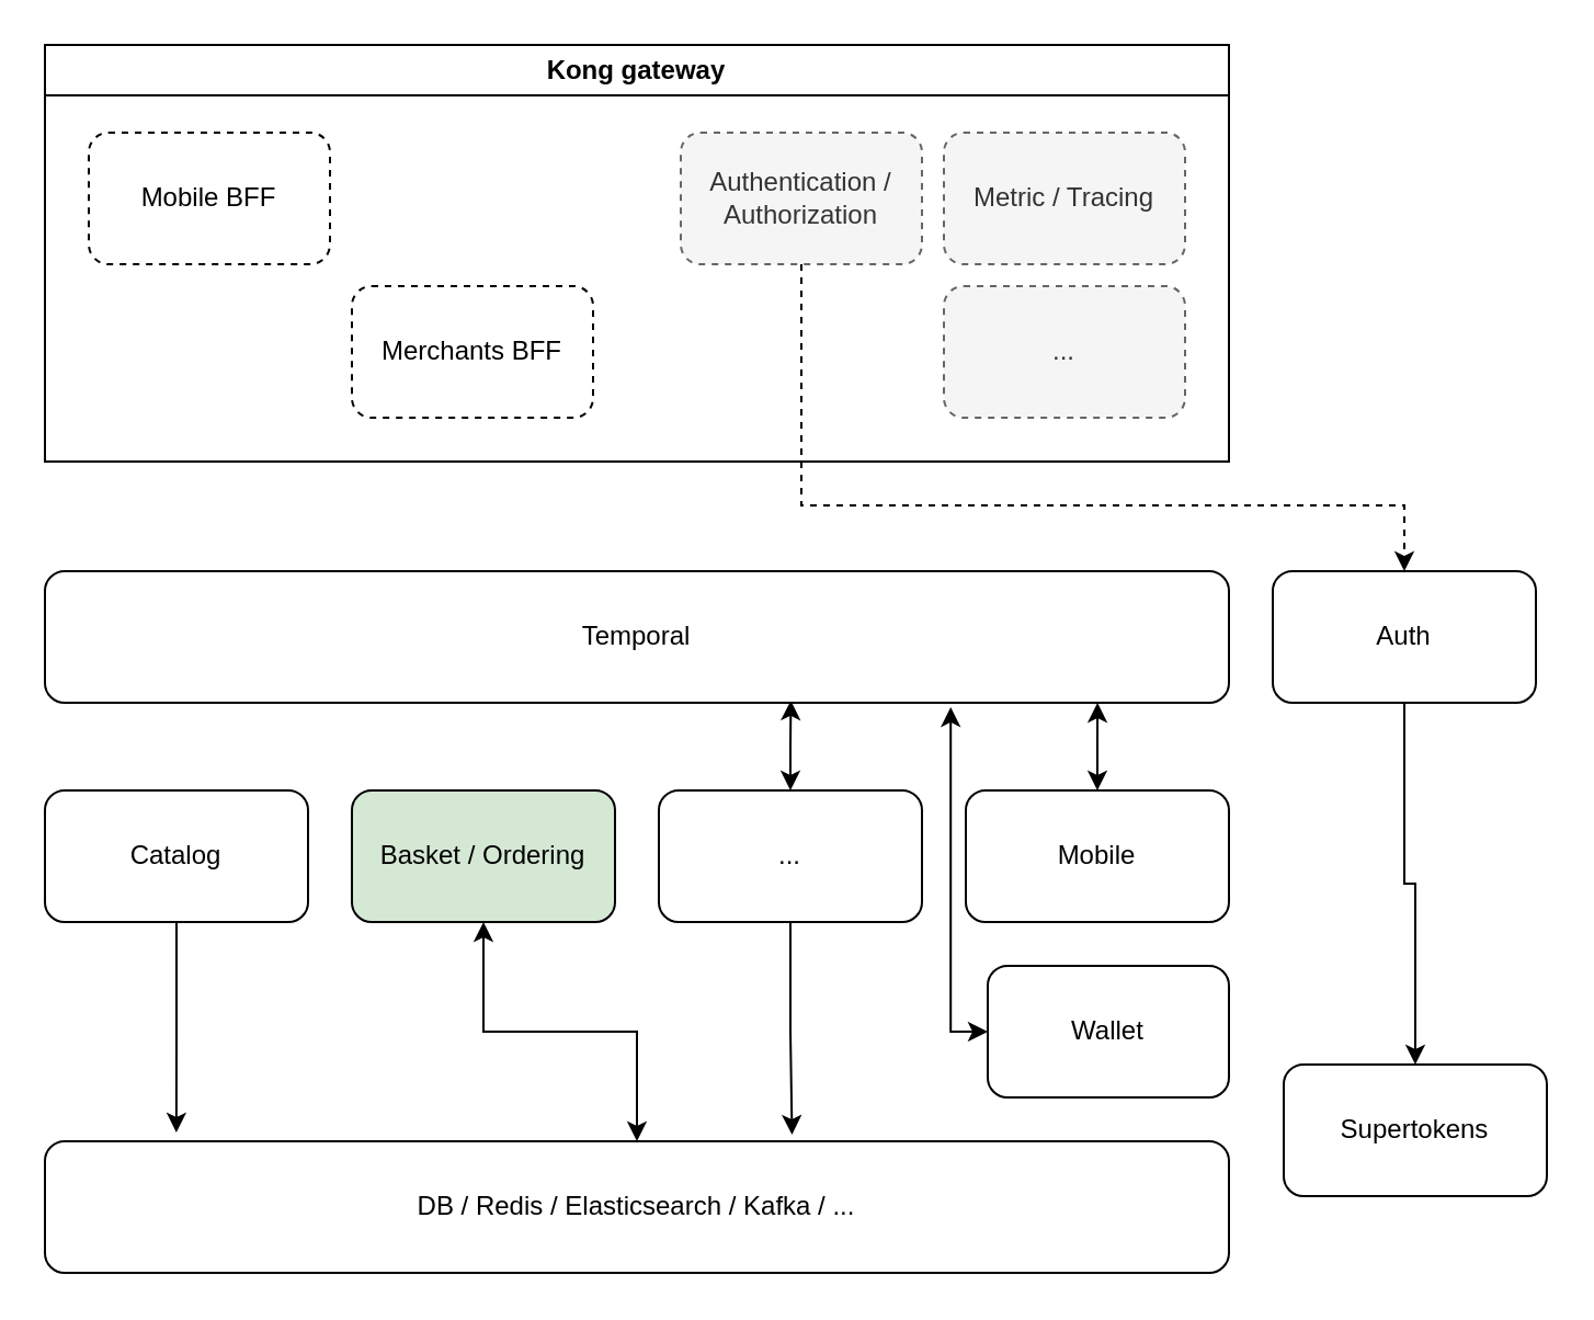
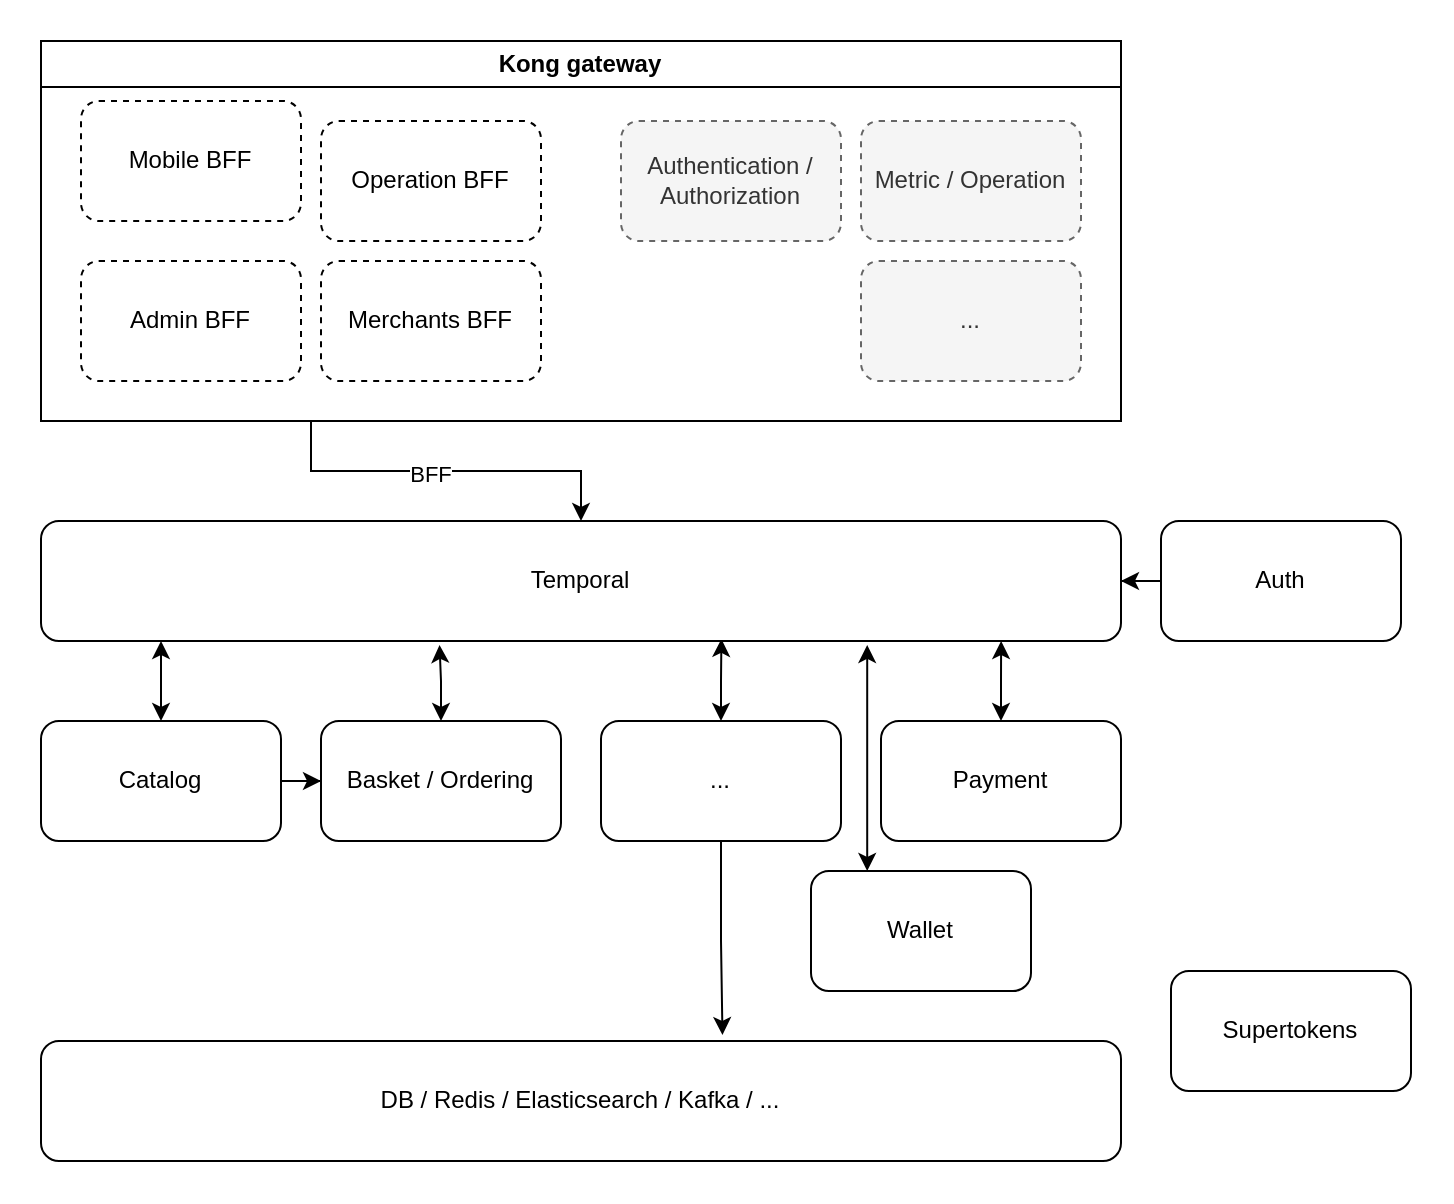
- <mxCell id="5" value="Mobile BFF" style="rounded=1;whiteSpace=wrap;html=1;dashed=1;" vertex="1" parent="4"><mxGeometry x="20" y="40" width="110" height="60" as="geometry" /></mxCell>
+ <mxCell id="5" value="Mobile BFF" style="rounded=1;whiteSpace=wrap;html=1;dashed=1;" vertex="1" parent="4"><mxGeometry x="20" y="30" width="110" height="60" as="geometry" /></mxCell>
+ <mxCell id="7" value="Operation BFF" style="rounded=1;whiteSpace=wrap;html=1;dashed=1;" vertex="1" parent="4"><mxGeometry x="140" y="40" width="110" height="60" as="geometry" /></mxCell>
- <mxCell id="10" value="Metric / Tracing" style="rounded=1;whiteSpace=wrap;html=1;dashed=1;fillColor=#f5f5f5;fontColor=#333333;strokeColor=#666666;" vertex="1" parent="4"><mxGeometry x="410" y="40" width="110" height="60" as="geometry" /></mxCell>
+ <mxCell id="10" value="Metric / Operation" style="rounded=1;whiteSpace=wrap;html=1;dashed=1;fillColor=#f5f5f5;fontColor=#333333;strokeColor=#666666;" vertex="1" parent="4"><mxGeometry x="410" y="40" width="110" height="60" as="geometry" /></mxCell>
+ <mxCell id="6" value="Admin BFF" style="rounded=1;whiteSpace=wrap;html=1;dashed=1;" vertex="1" parent="4"><mxGeometry x="20" y="110" width="110" height="60" as="geometry" /></mxCell>
- <mxCell id="29" style="edgeStyle=orthogonalEdgeStyle;rounded=0;orthogonalLoop=1;jettySize=auto;html=1;dashed=1;" edge="1" parent="1" source="9" target="25"><mxGeometry relative="1" as="geometry"><Array as="points"><mxPoint x="365" y="230" /><mxPoint x="640" y="230" /></Array></mxGeometry></mxCell>
+ <mxCell id="2" style="edgeStyle=orthogonalEdgeStyle;rounded=0;orthogonalLoop=1;jettySize=auto;html=1;exitX=0.25;exitY=1;exitDx=0;exitDy=0;" edge="1" parent="1" source="4" target="23"><mxGeometry relative="1" as="geometry" /></mxCell>
+ <mxCell id="3" value="BFF" style="edgeLabel;html=1;align=center;verticalAlign=middle;resizable=0;points=[];" vertex="1" connectable="0" parent="2"><mxGeometry x="-0.092" y="-1" relative="1" as="geometry"><mxPoint as="offset" /></mxGeometry></mxCell>
+ <mxCell id="22" style="edgeStyle=orthogonalEdgeStyle;rounded=0;orthogonalLoop=1;jettySize=auto;html=1;entryX=0.5;entryY=0;entryDx=0;entryDy=0;startArrow=classic;startFill=1;" edge="1" parent="1" source="23" target="13"><mxGeometry relative="1" as="geometry"><Array as="points"><mxPoint x="80" y="330" /><mxPoint x="80" y="330" /></Array></mxGeometry></mxCell>
- <mxCell id="15" value="Basket / Ordering" style="rounded=1;whiteSpace=wrap;html=1;fillColor=#d5e8d4;" vertex="1" parent="1"><mxGeometry x="160" y="360" width="120" height="60" as="geometry" /></mxCell>
+ <mxCell id="15" value="Basket / Ordering" style="rounded=1;whiteSpace=wrap;html=1;" vertex="1" parent="1"><mxGeometry x="160" y="360" width="120" height="60" as="geometry" /></mxCell>
- <mxCell id="20" value="Mobile" style="rounded=1;whiteSpace=wrap;html=1;" vertex="1" parent="1"><mxGeometry x="440" y="360" width="120" height="60" as="geometry" /></mxCell>
+ <mxCell id="20" value="Payment" style="rounded=1;whiteSpace=wrap;html=1;" vertex="1" parent="1"><mxGeometry x="440" y="360" width="120" height="60" as="geometry" /></mxCell>
- <mxCell id="24" style="edgeStyle=orthogonalEdgeStyle;rounded=0;orthogonalLoop=1;jettySize=auto;html=1;entryX=0.5;entryY=0;entryDx=0;entryDy=0;" edge="1" parent="1" source="25" target="26"><mxGeometry relative="1" as="geometry" /></mxCell>
+ <mxCell id="24" style="edgeStyle=orthogonalEdgeStyle;rounded=0;orthogonalLoop=1;jettySize=auto;html=1;" edge="1" parent="1" source="25" target="23"><mxGeometry relative="1" as="geometry" /></mxCell>
- <mxCell id="12" style="edgeStyle=orthogonalEdgeStyle;rounded=0;orthogonalLoop=1;jettySize=auto;html=1;entryX=0.111;entryY=-0.067;entryDx=0;entryDy=0;entryPerimeter=0;" edge="1" parent="1" source="13" target="21"><mxGeometry relative="1" as="geometry" /></mxCell>
+ <mxCell id="12" style="edgeStyle=orthogonalEdgeStyle;rounded=0;orthogonalLoop=1;jettySize=auto;html=1;" edge="1" parent="1" source="13" target="15"><mxGeometry relative="1" as="geometry" /></mxCell>
- <mxCell id="14" style="edgeStyle=orthogonalEdgeStyle;rounded=0;orthogonalLoop=1;jettySize=auto;html=1;startArrow=classic;startFill=1;" edge="1" parent="1" source="15" target="21"><mxGeometry relative="1" as="geometry" /></mxCell>
+ <mxCell id="14" style="edgeStyle=orthogonalEdgeStyle;rounded=0;orthogonalLoop=1;jettySize=auto;html=1;entryX=0.369;entryY=1.033;entryDx=0;entryDy=0;entryPerimeter=0;startArrow=classic;startFill=1;" edge="1" parent="1" source="15" target="23"><mxGeometry relative="1" as="geometry" /></mxCell>
- <mxCell id="28" value="Wallet" style="rounded=1;whiteSpace=wrap;html=1;" vertex="1" parent="1"><mxGeometry x="450" y="440" width="110" height="60" as="geometry" /></mxCell>
+ <mxCell id="28" value="Wallet" style="rounded=1;whiteSpace=wrap;html=1;" vertex="1" parent="1"><mxGeometry x="405" y="435" width="110" height="60" as="geometry" /></mxCell>
